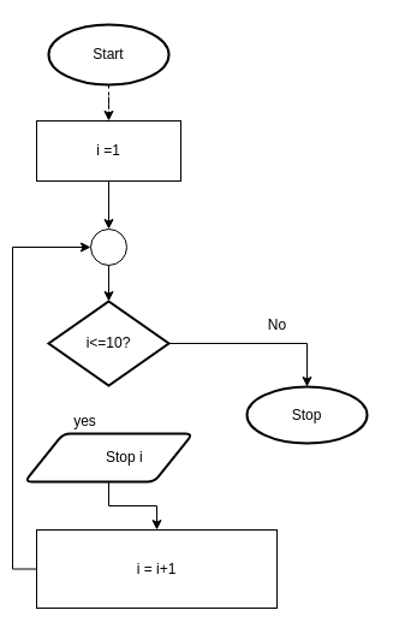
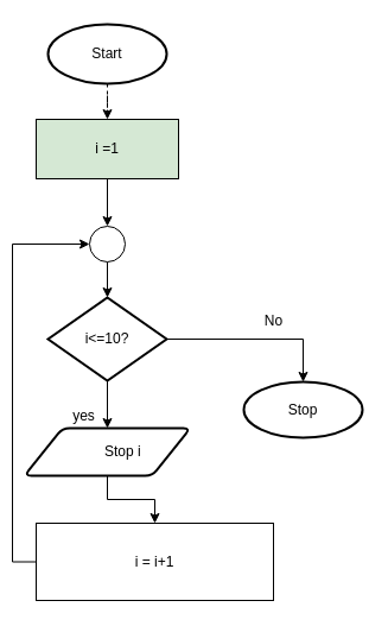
- <mxCell id="5" value="i =1" style="rounded=0;whiteSpace=wrap;html=1;" vertex="1" parent="1"><mxGeometry x="30" y="100" width="120" height="50" as="geometry" /></mxCell>
+ <mxCell id="5" value="i =1" style="rounded=0;whiteSpace=wrap;html=1;fillColor=#d5e8d4;" vertex="1" parent="1"><mxGeometry x="30" y="100" width="120" height="50" as="geometry" /></mxCell>
+ <mxCell id="8" value="" style="edgeStyle=orthogonalEdgeStyle;rounded=0;orthogonalLoop=1;jettySize=auto;html=1;" edge="1" parent="1" source="10" target="12"><mxGeometry relative="1" as="geometry" /></mxCell>
